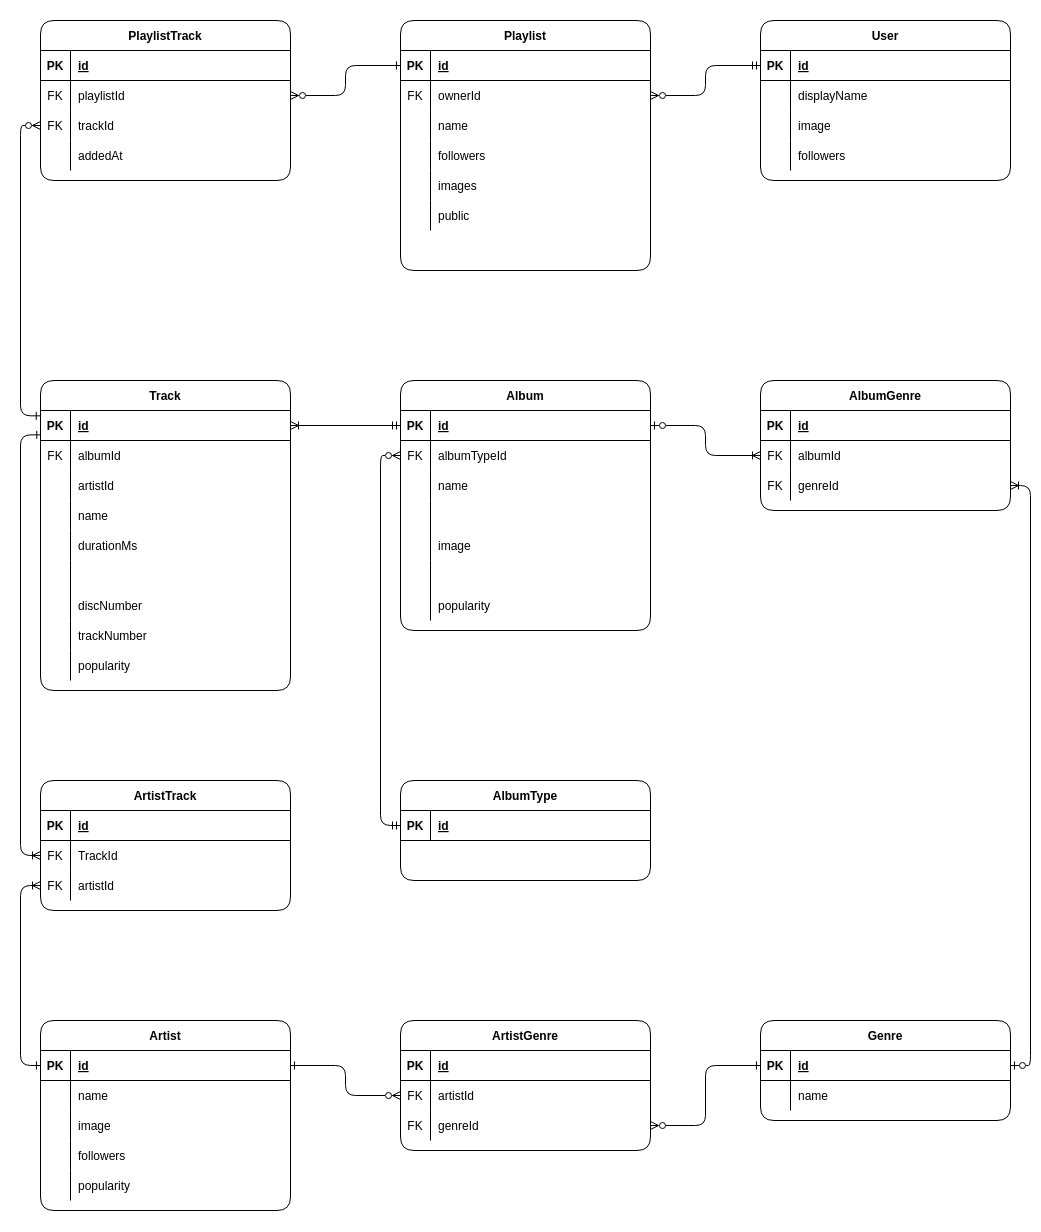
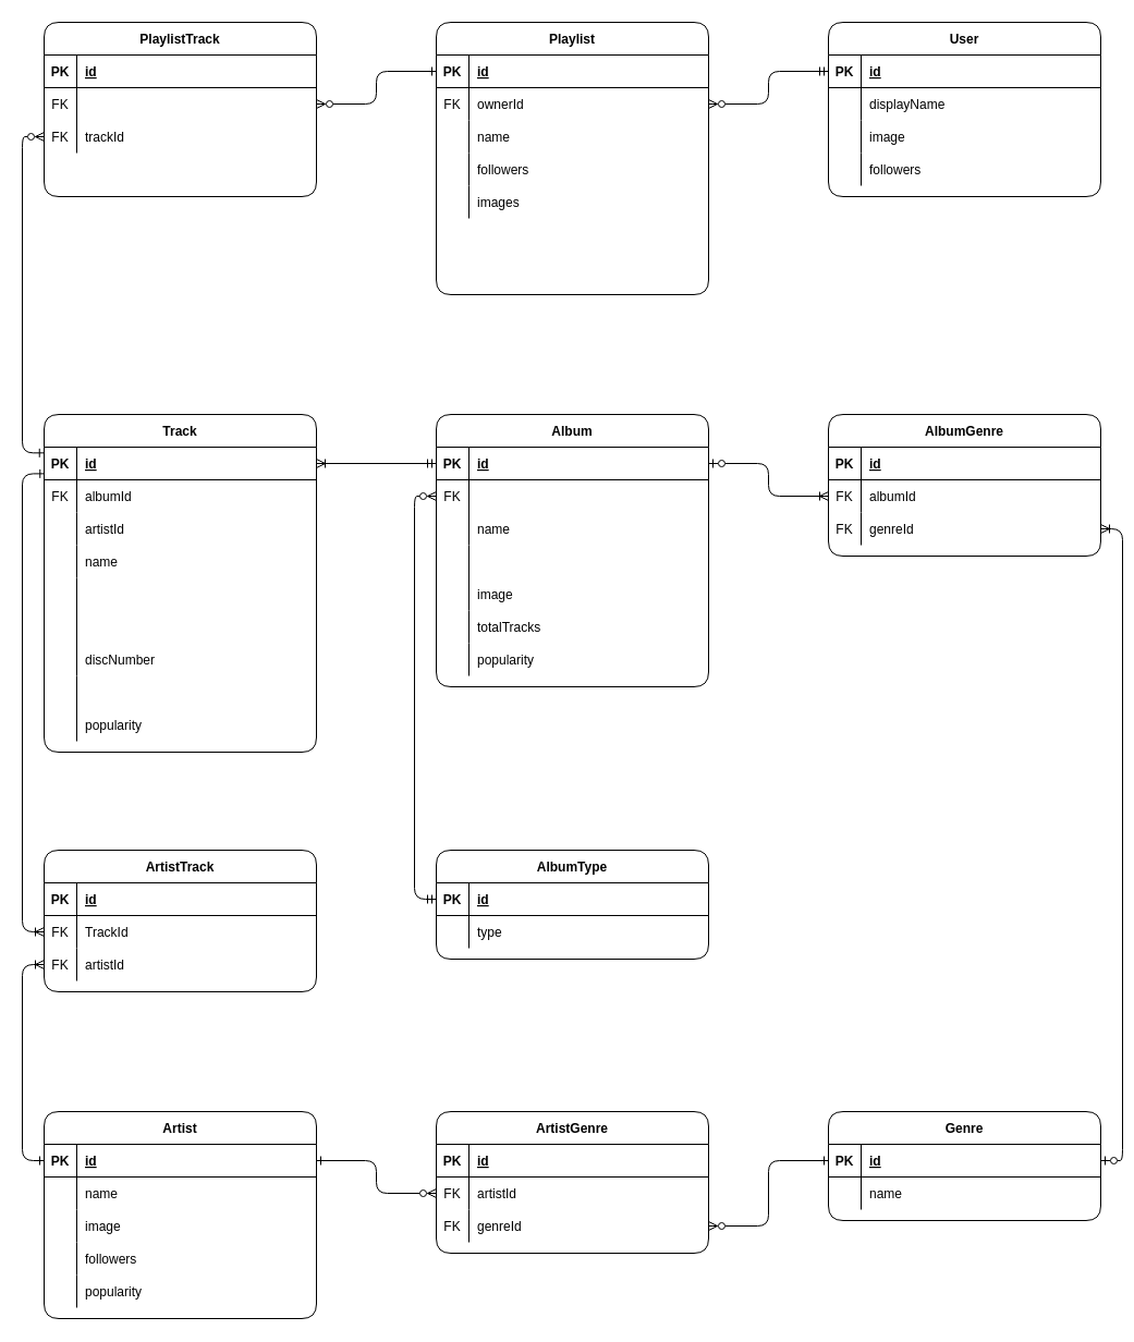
- <mxCell id="159" value="playlistId" style="shape=partialRectangle;overflow=hidden;connectable=0;fillColor=none;top=0;left=0;bottom=0;right=0;align=left;spacingLeft=6;rounded=1;" vertex="1" parent="157"><mxGeometry x="30" width="220" height="30" as="geometry"><mxRectangle width="220" height="30" as="alternateBounds" /></mxGeometry></mxCell>
- <mxCell id="165" value="addedAt" style="shape=partialRectangle;overflow=hidden;connectable=0;fillColor=none;top=0;left=0;bottom=0;right=0;align=left;spacingLeft=6;rounded=1;" vertex="1" parent="163"><mxGeometry x="30" width="220" height="30" as="geometry"><mxRectangle width="220" height="30" as="alternateBounds" /></mxGeometry></mxCell>
- <mxCell id="47" value="public" style="shape=partialRectangle;overflow=hidden;connectable=0;fillColor=none;top=0;left=0;bottom=0;right=0;align=left;spacingLeft=6;rounded=1;" vertex="1" parent="45"><mxGeometry x="30" width="220" height="30" as="geometry"><mxRectangle width="220" height="30" as="alternateBounds" /></mxGeometry></mxCell>
- <mxCell id="56" value="albumTypeId" style="shape=partialRectangle;overflow=hidden;connectable=0;fillColor=none;top=0;left=0;bottom=0;right=0;align=left;spacingLeft=6;rounded=1;" vertex="1" parent="54"><mxGeometry x="30" width="220" height="30" as="geometry"><mxRectangle width="220" height="30" as="alternateBounds" /></mxGeometry></mxCell>
- <mxCell id="17" value="durationMs" style="shape=partialRectangle;overflow=hidden;connectable=0;fillColor=none;top=0;left=0;bottom=0;right=0;align=left;spacingLeft=6;rounded=1;" vertex="1" parent="15"><mxGeometry x="30" width="220" height="30" as="geometry"><mxRectangle width="220" height="30" as="alternateBounds" /></mxGeometry></mxCell>
+ <mxCell id="67" value="totalTracks" style="shape=partialRectangle;overflow=hidden;connectable=0;fillColor=none;top=0;left=0;bottom=0;right=0;align=left;spacingLeft=6;rounded=1;" vertex="1" parent="65"><mxGeometry x="30" width="220" height="30" as="geometry"><mxRectangle width="220" height="30" as="alternateBounds" /></mxGeometry></mxCell>
- <mxCell id="25" value="trackNumber" style="shape=partialRectangle;overflow=hidden;connectable=0;fillColor=none;top=0;left=0;bottom=0;right=0;align=left;spacingLeft=6;rounded=1;" vertex="1" parent="23"><mxGeometry x="30" width="220" height="30" as="geometry"><mxRectangle width="220" height="30" as="alternateBounds" /></mxGeometry></mxCell>
+ <mxCell id="133" value="type" style="shape=partialRectangle;overflow=hidden;connectable=0;fillColor=none;top=0;left=0;bottom=0;right=0;align=left;spacingLeft=6;rounded=1;" vertex="1" parent="131"><mxGeometry x="30" width="220" height="30" as="geometry"><mxRectangle width="220" height="30" as="alternateBounds" /></mxGeometry></mxCell>
